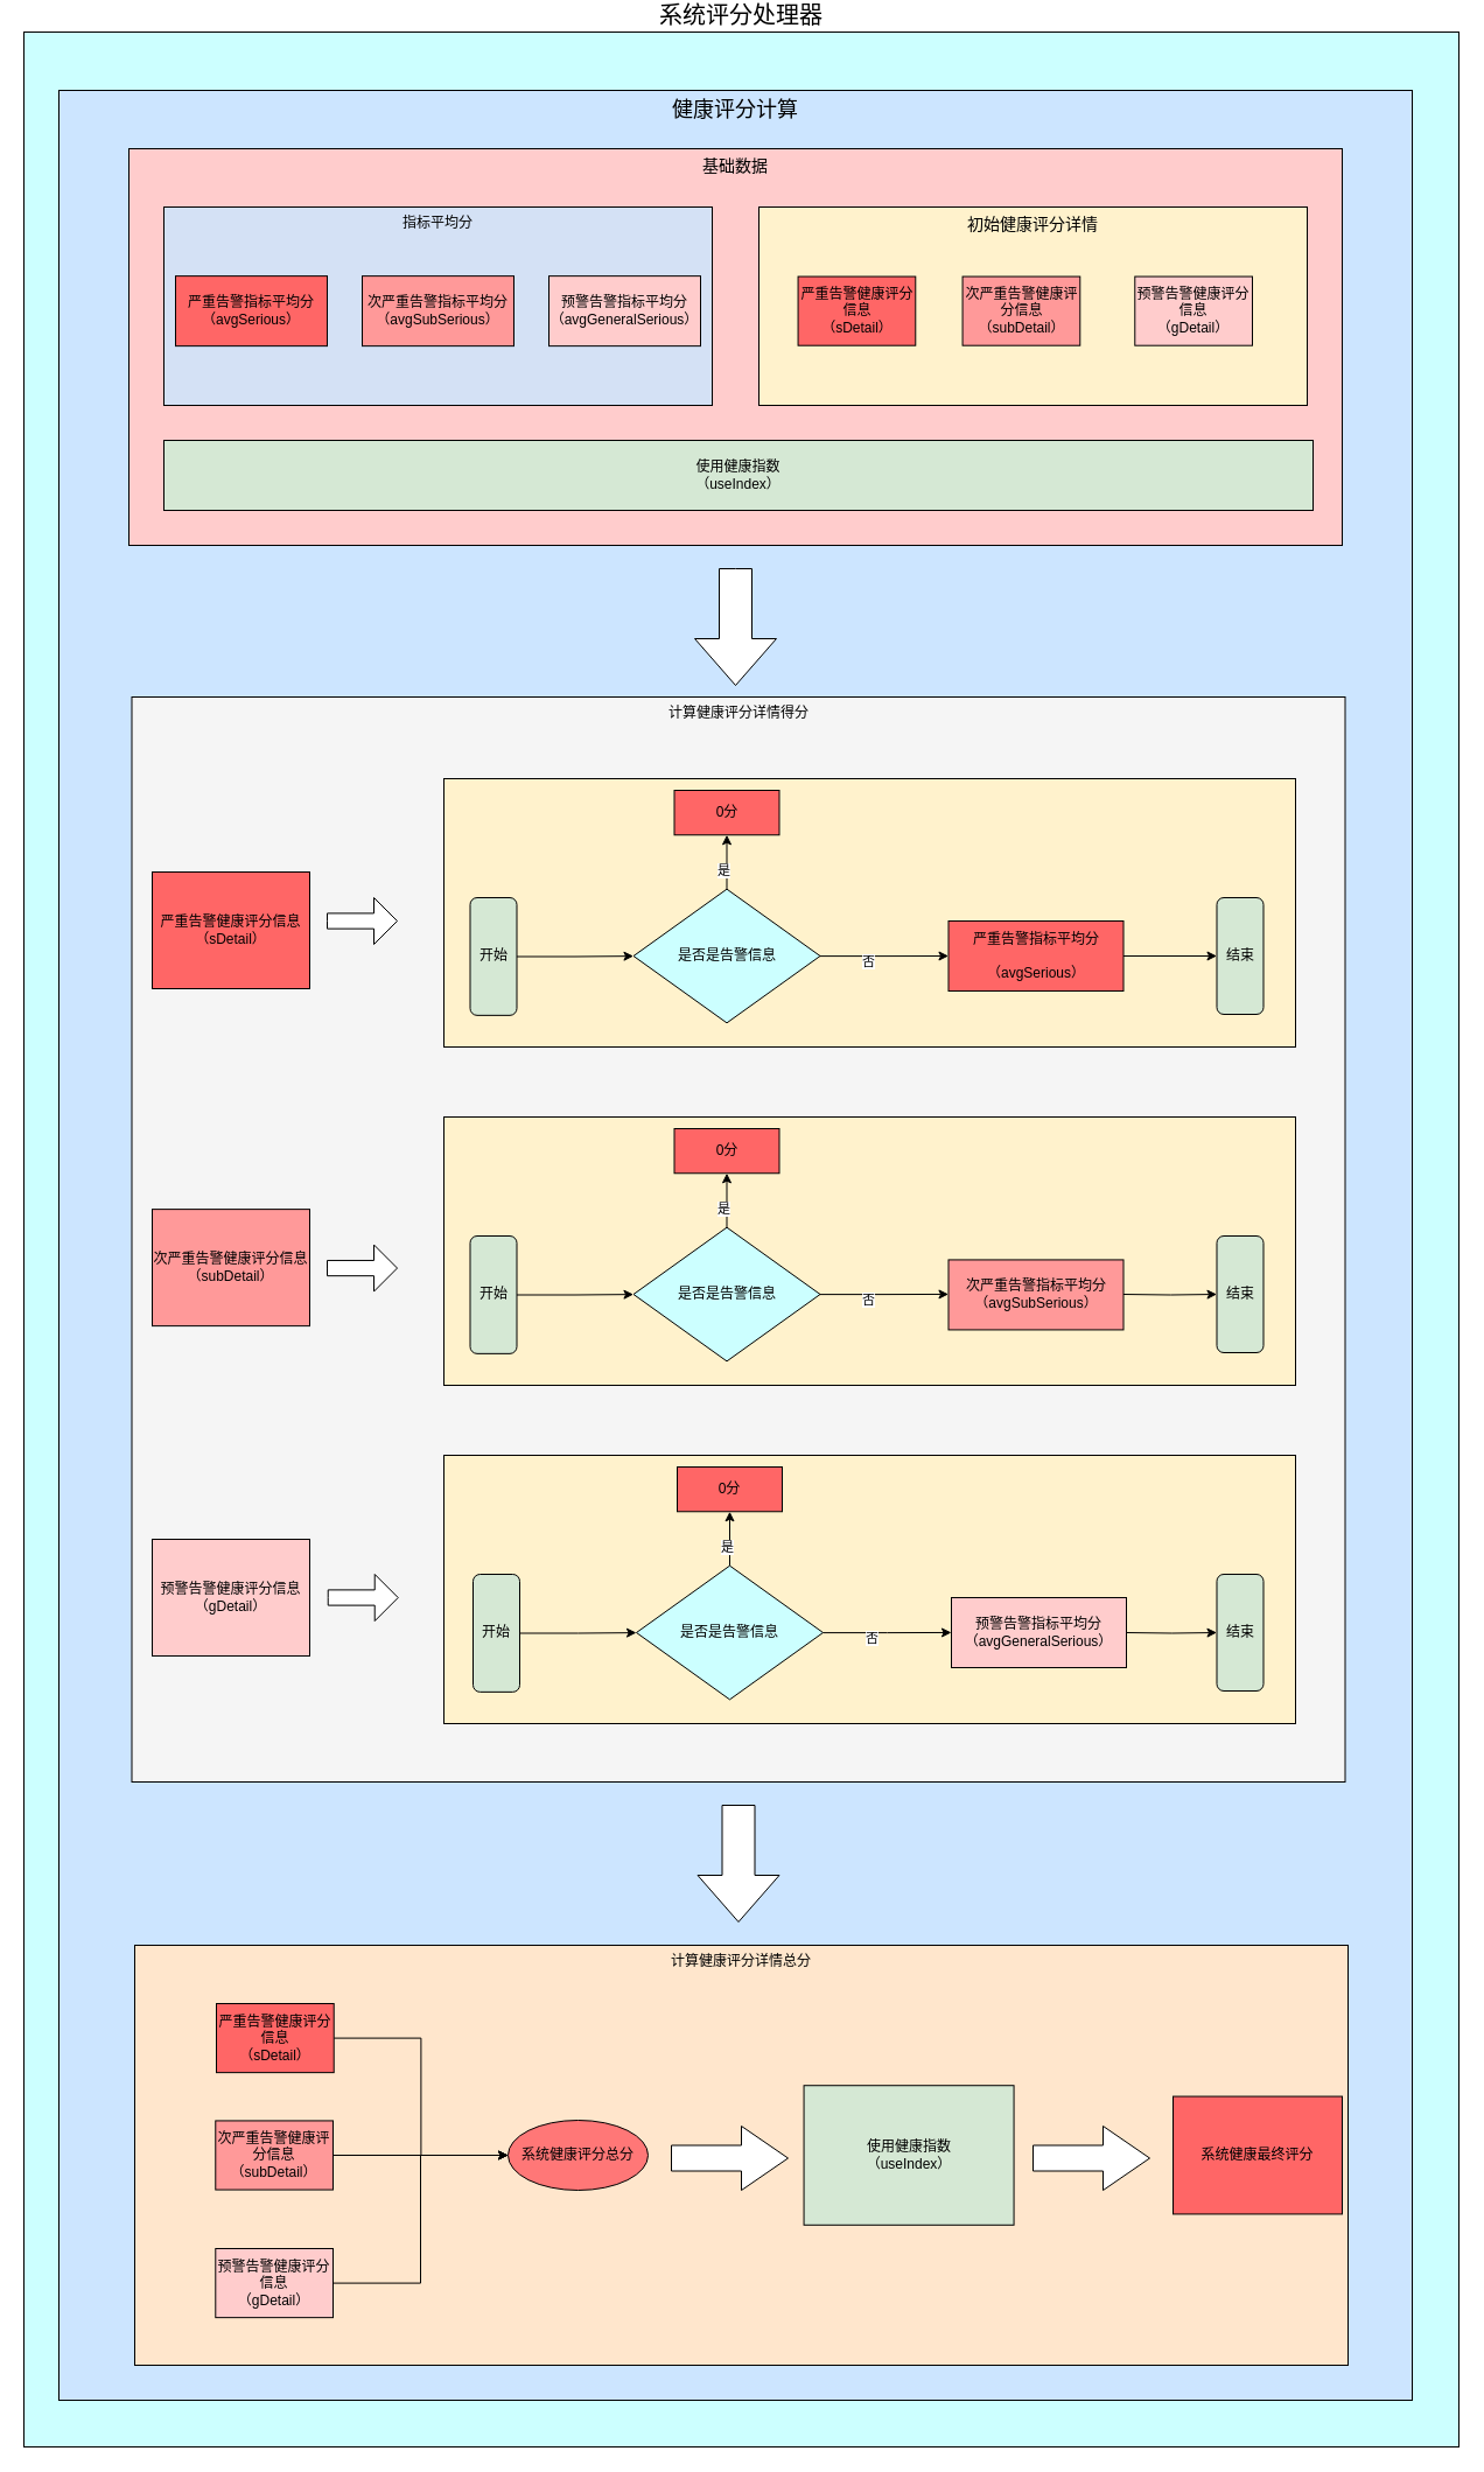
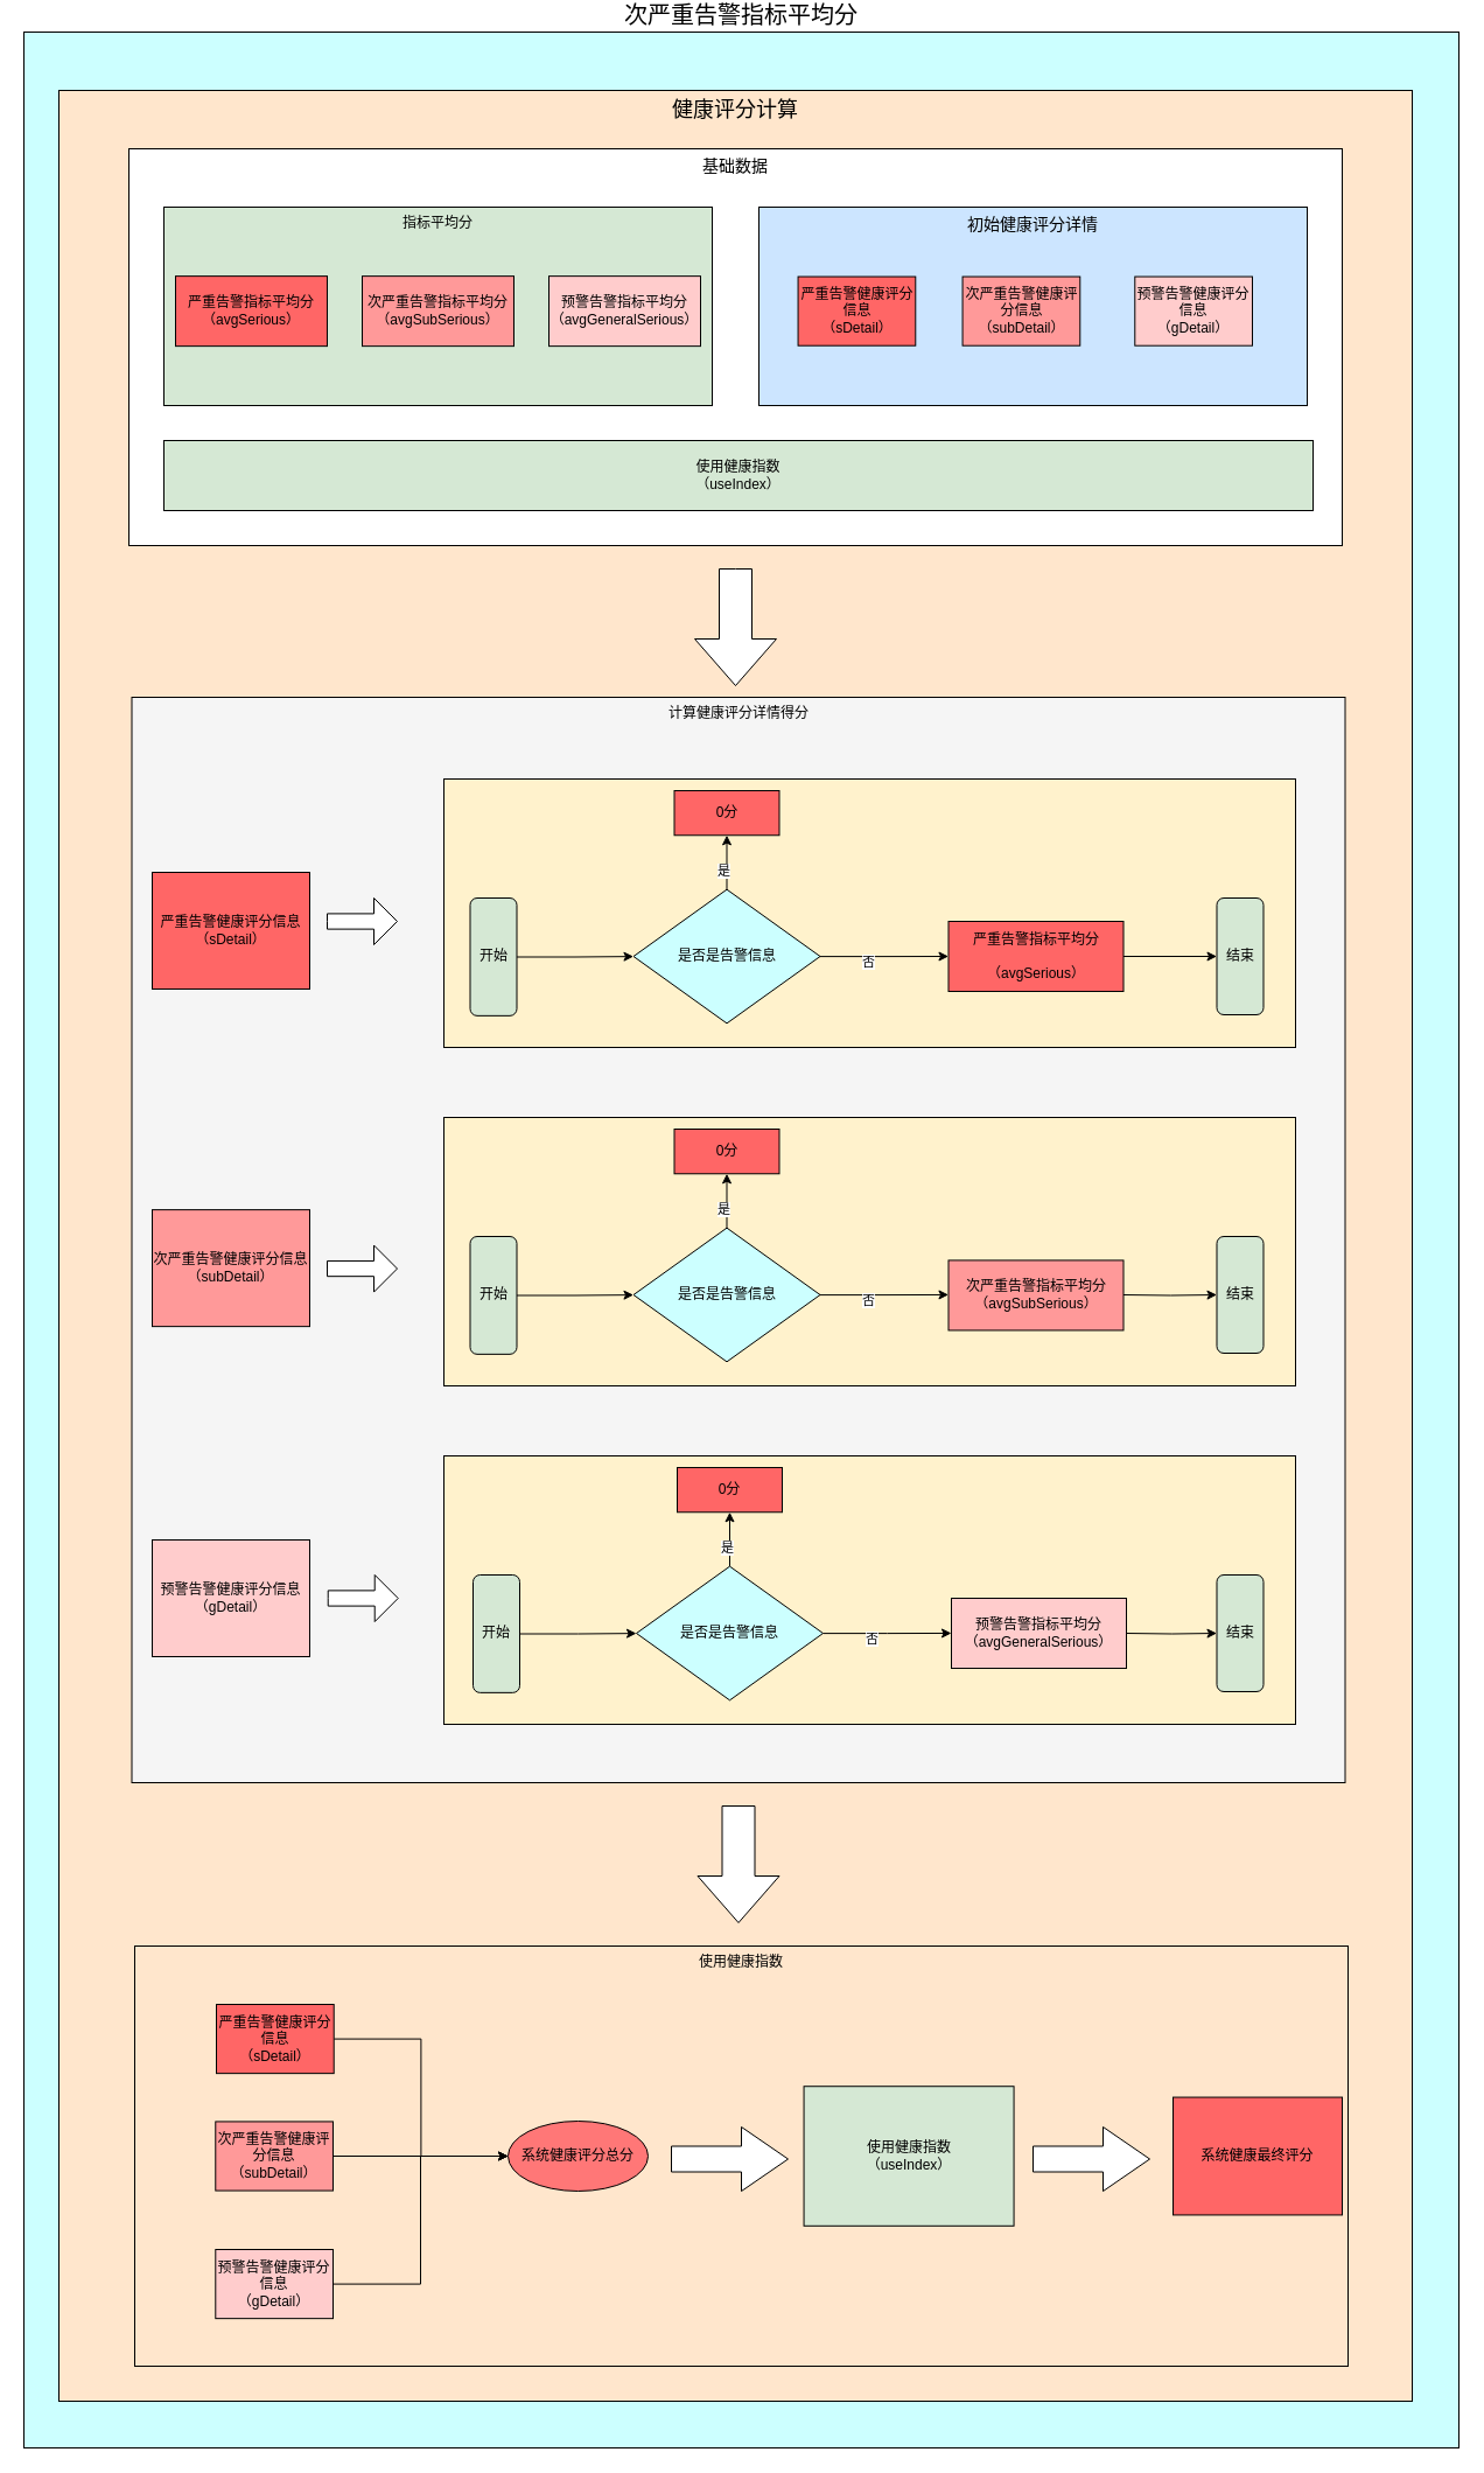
- <mxCell id="2" value="系统评分处理器" style="rounded=0;whiteSpace=wrap;html=1;verticalAlign=bottom;labelPosition=center;verticalLabelPosition=top;align=center;fillColor=#CCFFFF;fontSize=20;" vertex="1" parent="1"><mxGeometry x="20" y="20" width="1230" height="2070" as="geometry" /></mxCell>
+ <mxCell id="2" value="次严重告警指标平均分" style="rounded=0;whiteSpace=wrap;html=1;verticalAlign=bottom;labelPosition=center;verticalLabelPosition=top;align=center;fillColor=#CCFFFF;fontSize=20;" vertex="1" parent="1"><mxGeometry x="20" y="20" width="1230" height="2070" as="geometry" /></mxCell>
- <mxCell id="3" value="健康评分计算" style="rounded=0;whiteSpace=wrap;html=1;verticalAlign=top;fillColor=#CCE5FF;fontSize=18;" vertex="1" parent="1"><mxGeometry x="50" y="70" width="1160" height="1980" as="geometry" /></mxCell>
+ <mxCell id="3" value="健康评分计算" style="rounded=0;whiteSpace=wrap;html=1;verticalAlign=top;fillColor=#ffe6cc;fontSize=18;" vertex="1" parent="1"><mxGeometry x="50" y="70" width="1160" height="1980" as="geometry" /></mxCell>
- <mxCell id="6" value="指标平均分" style="rounded=0;whiteSpace=wrap;html=1;fillColor=#D4E1F5;verticalAlign=top;" vertex="1" parent="1"><mxGeometry x="140" y="170" width="470" height="170" as="geometry" /></mxCell>
+ <mxCell id="6" value="指标平均分" style="rounded=0;whiteSpace=wrap;html=1;fillColor=#d5e8d4;verticalAlign=top;" vertex="1" parent="1"><mxGeometry x="140" y="170" width="470" height="170" as="geometry" /></mxCell>
- <mxCell id="11" value="初始健康评分详情" style="rounded=0;whiteSpace=wrap;html=1;verticalAlign=top;fillColor=#fff2cc;fontSize=14;" vertex="1" parent="1"><mxGeometry x="650" y="170" width="470" height="170" as="geometry" /></mxCell>
+ <mxCell id="11" value="初始健康评分详情" style="rounded=0;whiteSpace=wrap;html=1;verticalAlign=top;fillColor=#CCE5FF;fontSize=14;" vertex="1" parent="1"><mxGeometry x="650" y="170" width="470" height="170" as="geometry" /></mxCell>
- <mxCell id="5" value="基础数据" style="rounded=0;whiteSpace=wrap;html=1;verticalAlign=top;fillColor=#FFCCCC;fontSize=14;" vertex="1" parent="1"><mxGeometry x="110" y="120" width="1040" height="340" as="geometry" /></mxCell>
+ <mxCell id="5" value="基础数据" style="rounded=0;whiteSpace=wrap;html=1;verticalAlign=top;fillColor=#ffffff;fontSize=14;" vertex="1" parent="1"><mxGeometry x="110" y="120" width="1040" height="340" as="geometry" /></mxCell>
- <mxCell id="58" value="计算健康评分详情总分" style="rounded=0;whiteSpace=wrap;html=1;verticalAlign=top;fillColor=#FFE6CC;" vertex="1" parent="1"><mxGeometry x="115" y="1660" width="1040" height="360" as="geometry" /></mxCell>
+ <mxCell id="58" value="使用健康指数" style="rounded=0;whiteSpace=wrap;html=1;verticalAlign=top;fillColor=#FFE6CC;" vertex="1" parent="1"><mxGeometry x="115" y="1660" width="1040" height="360" as="geometry" /></mxCell>
